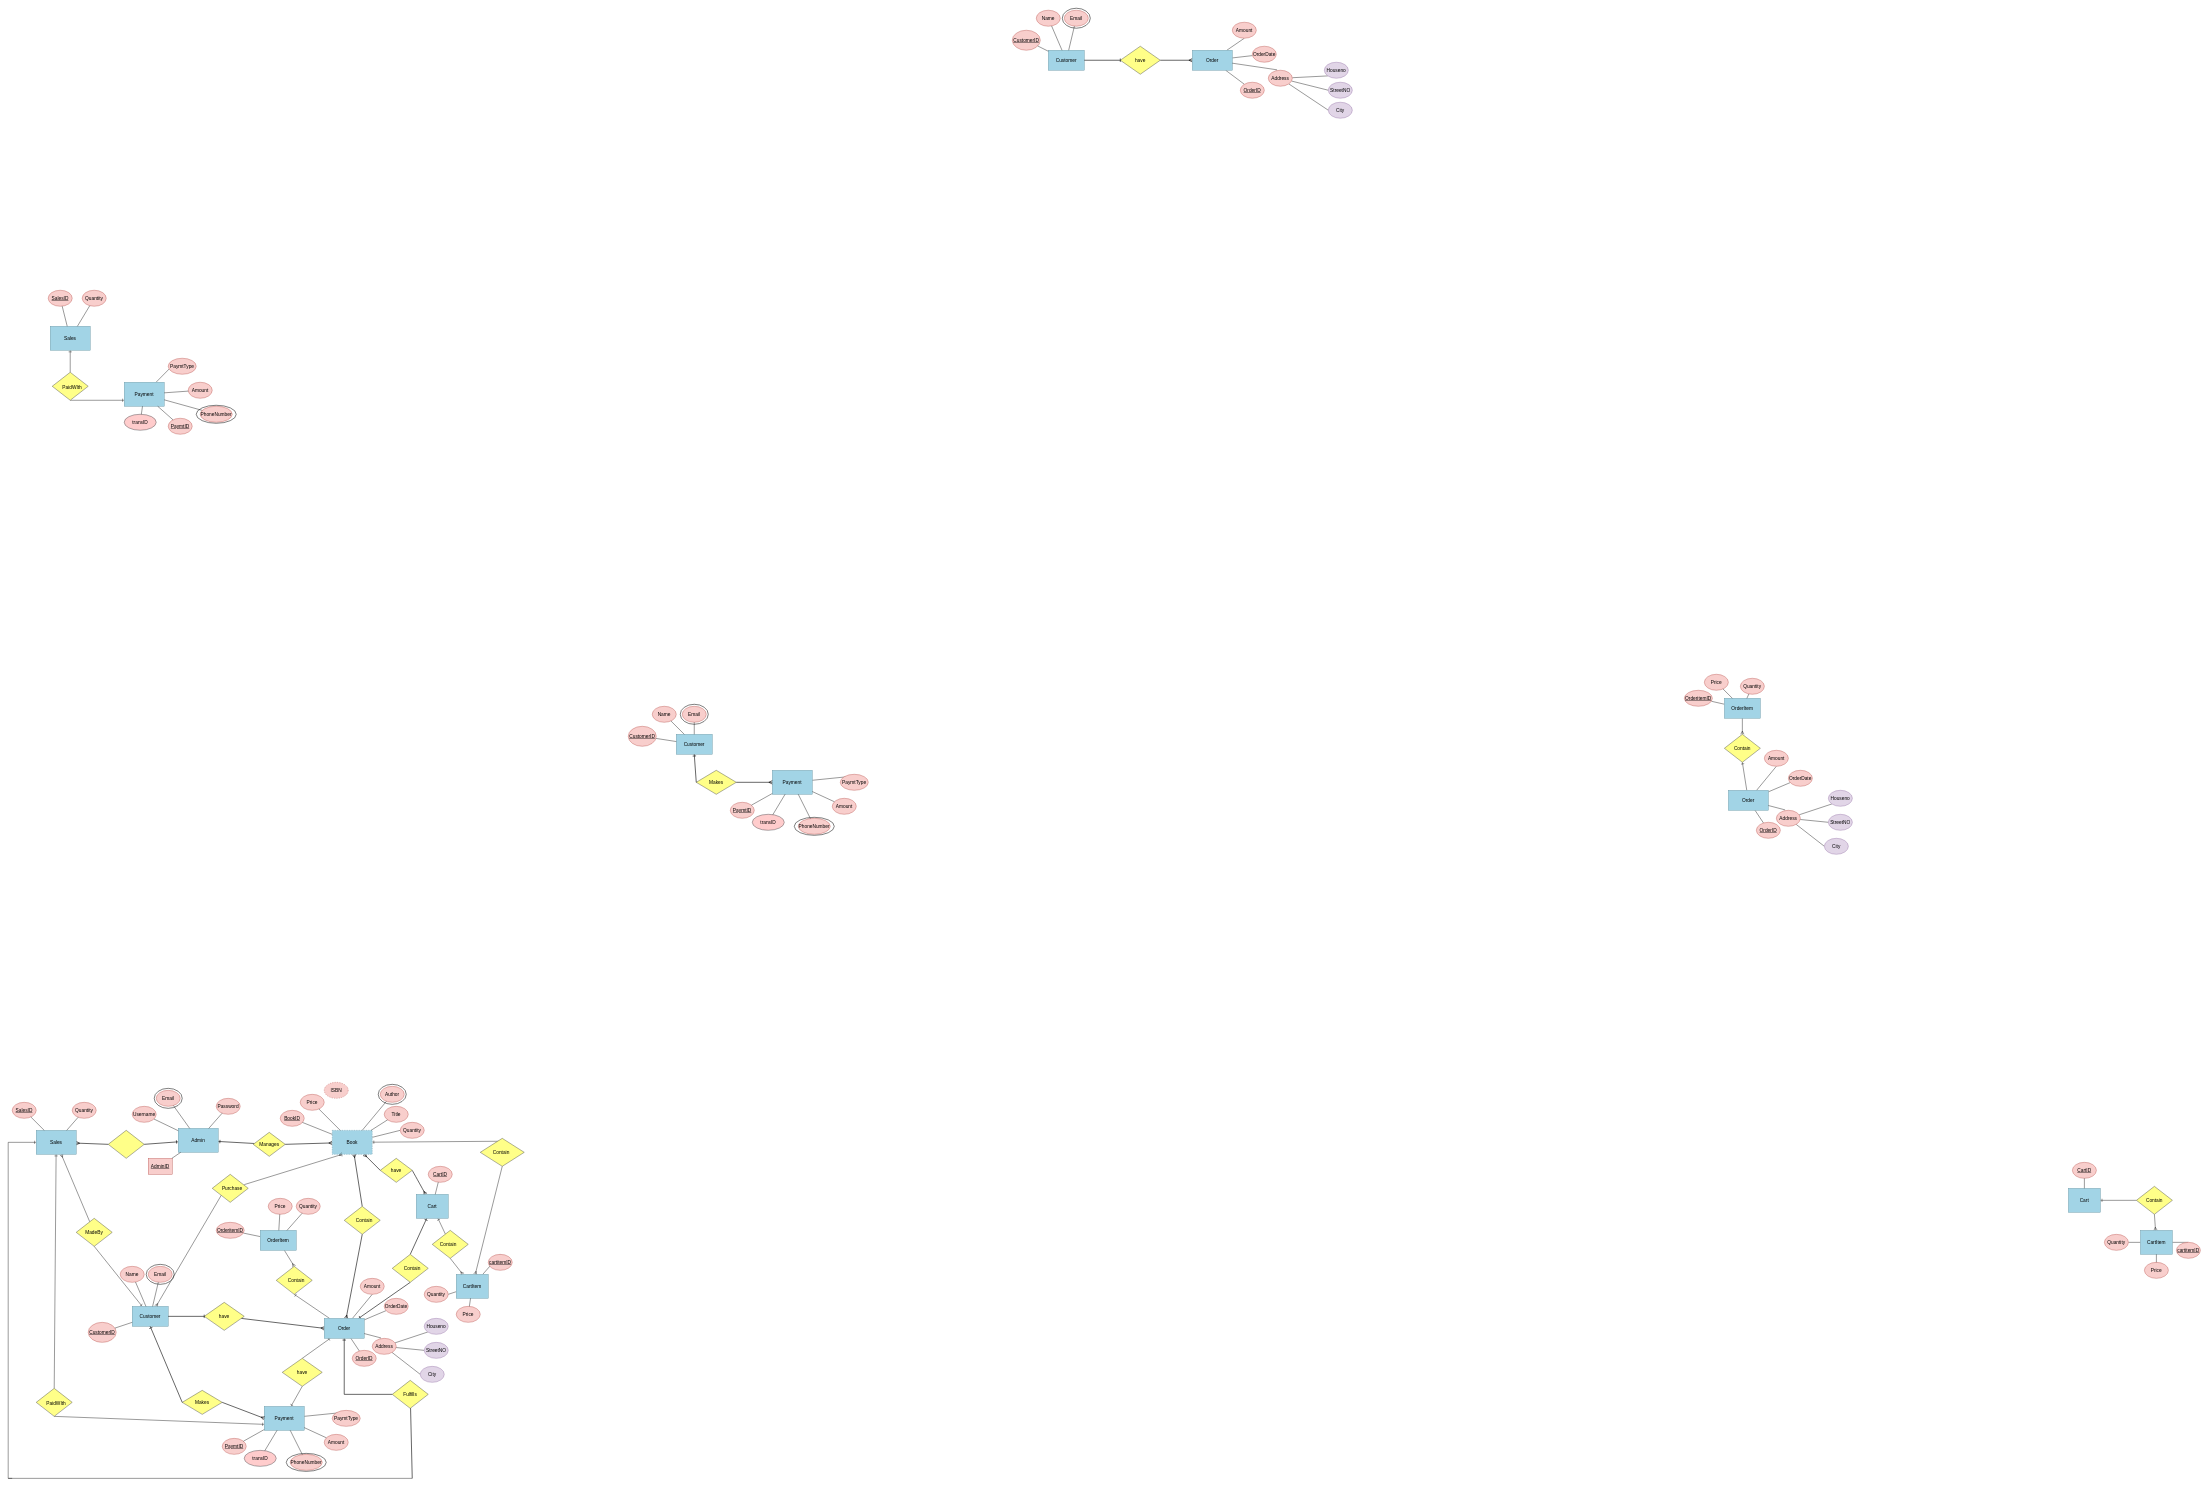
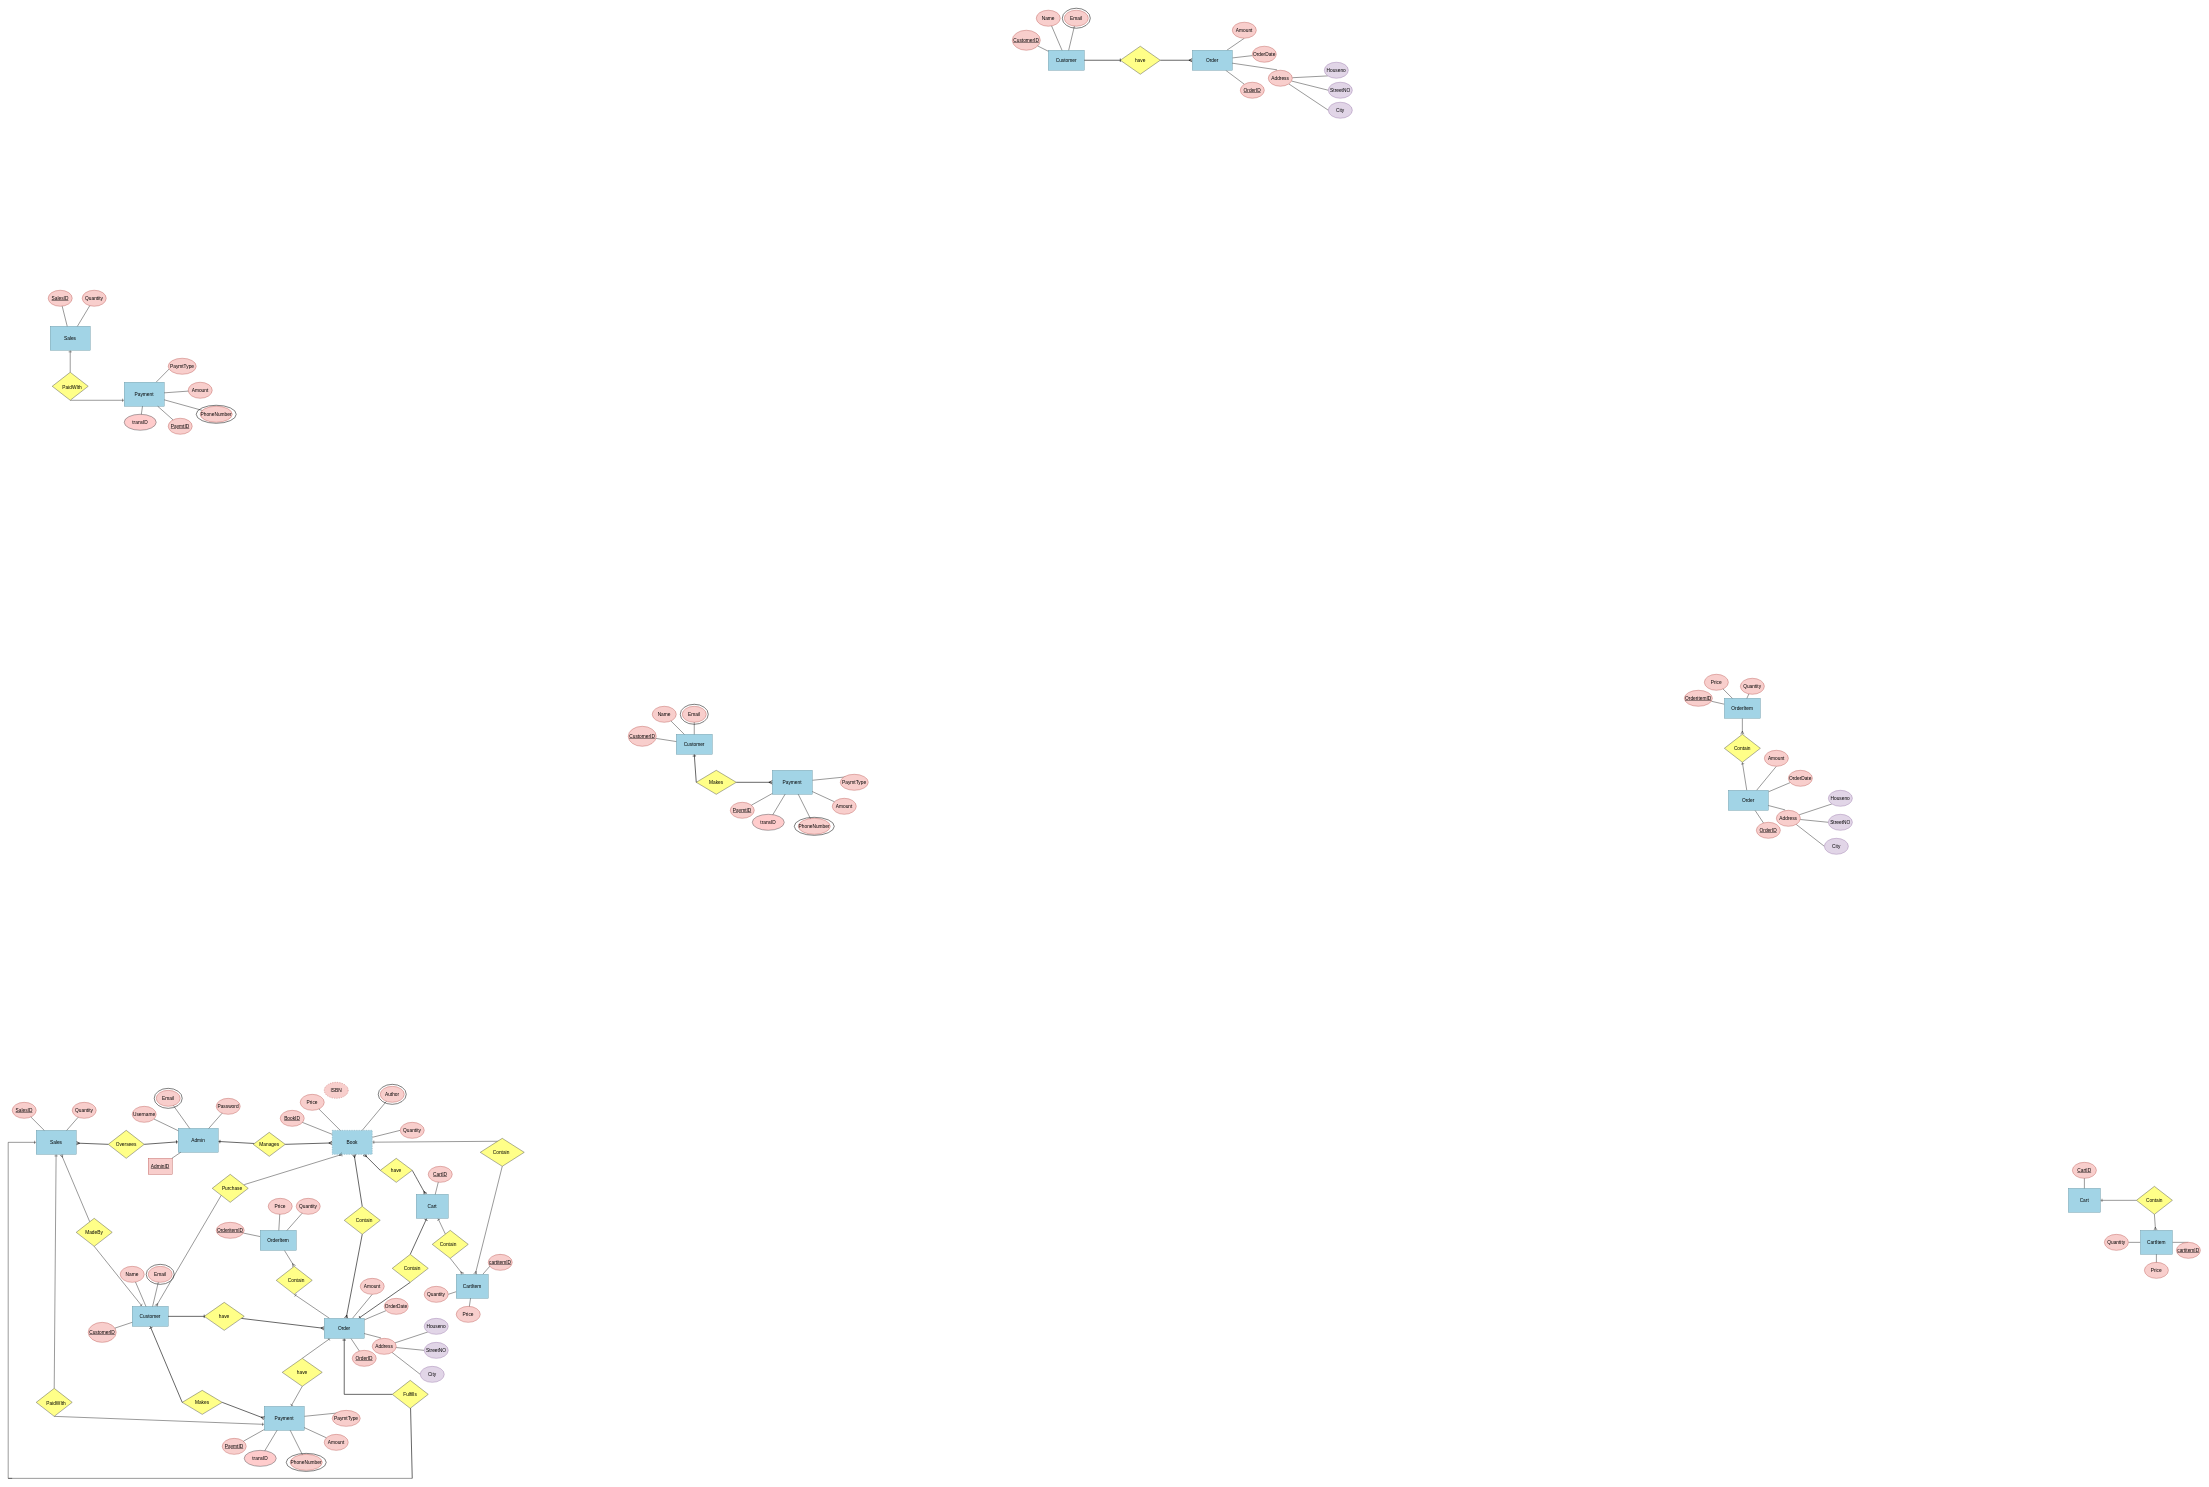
- <mxCell id="22" value="Title" style="ellipse;whiteSpace=wrap;html=1;fillColor=#f8cecc;strokeColor=#b85450;" parent="1" vertex="1"><mxGeometry x="960" y="2765" width="60" height="40" as="geometry" /></mxCell>
- <mxCell id="23" style="endArrow=none;endFill=0;" parent="1" source="19" target="22" edge="1"><mxGeometry relative="1" as="geometry" /></mxCell>
+ <mxCell id="91" value="Oversees" style="text;html=1;align=center;verticalAlign=middle;whiteSpace=wrap;rounded=0;" parent="1" vertex="1"><mxGeometry x="285" y="2845" width="60" height="30" as="geometry" /></mxCell>
